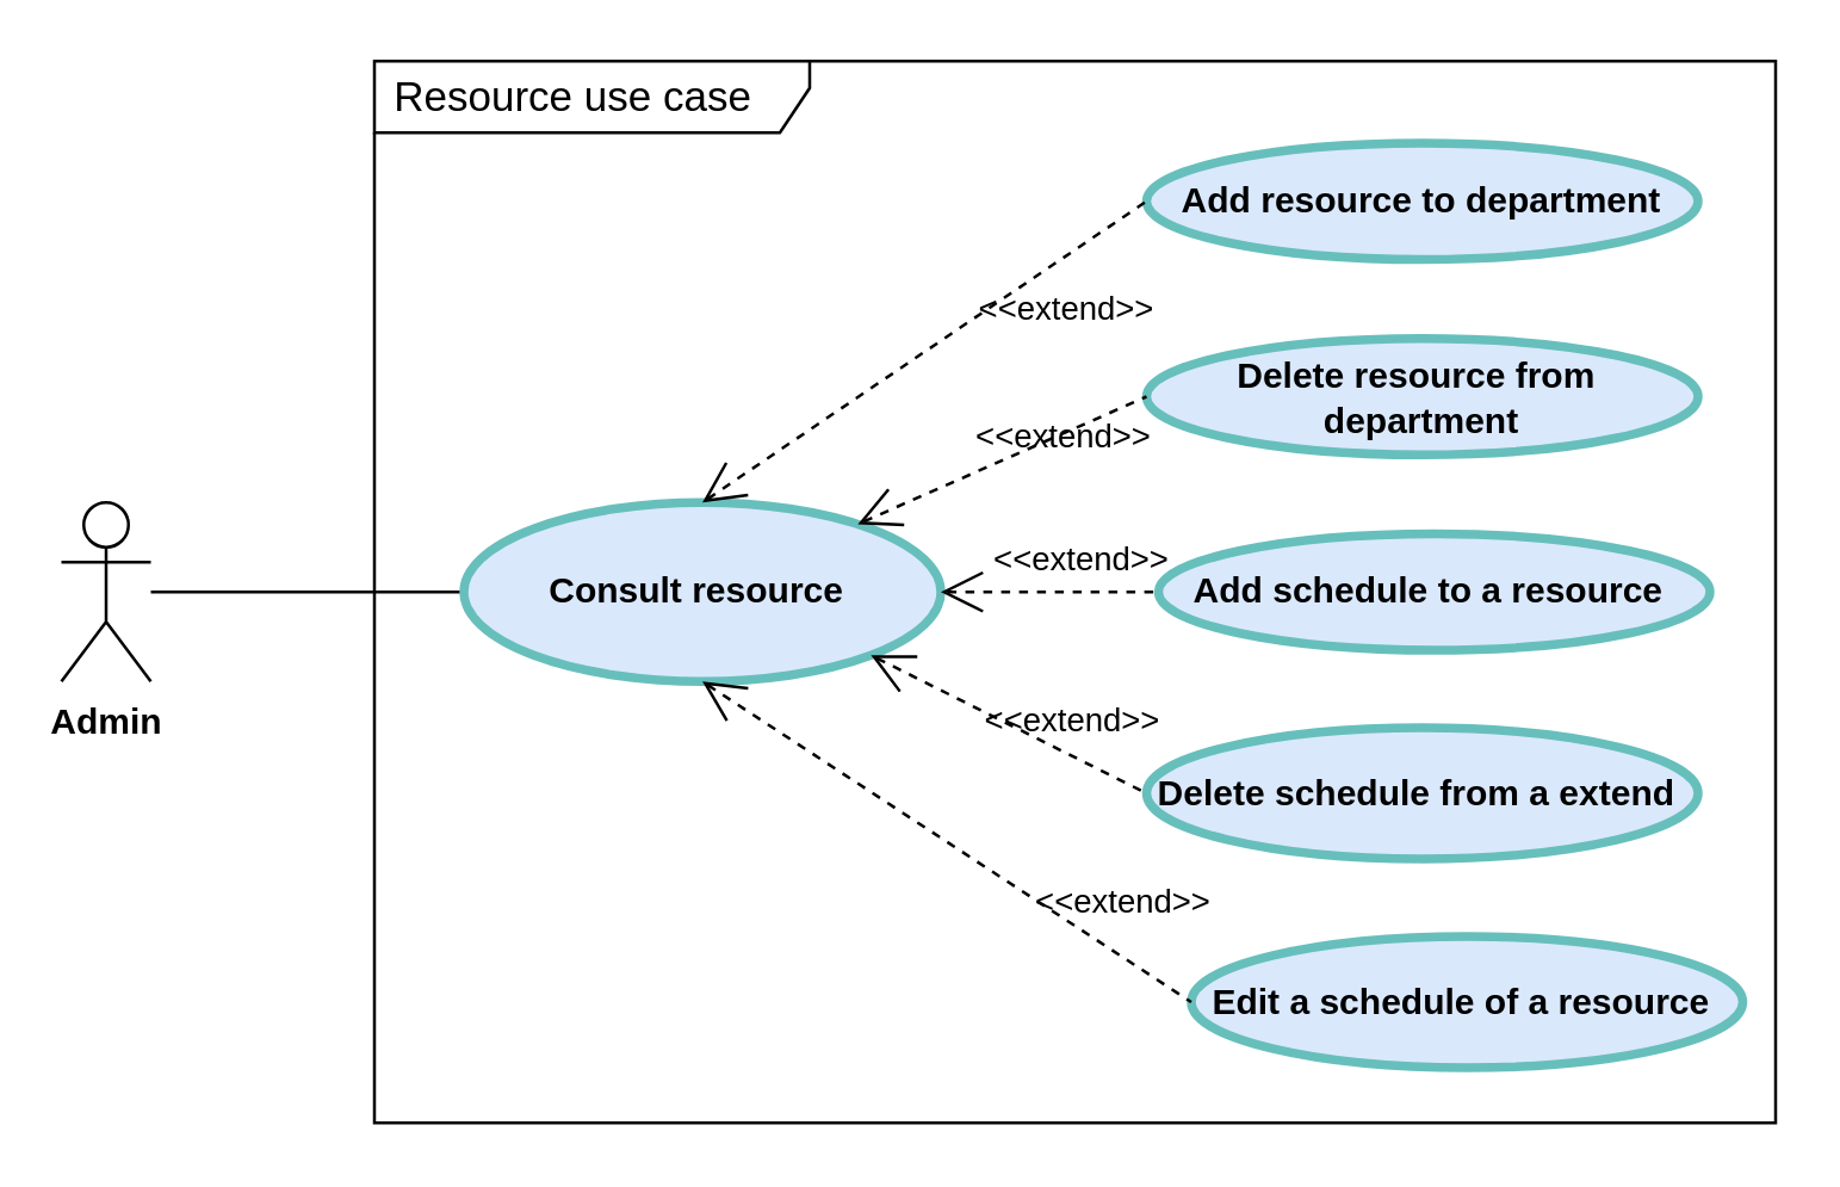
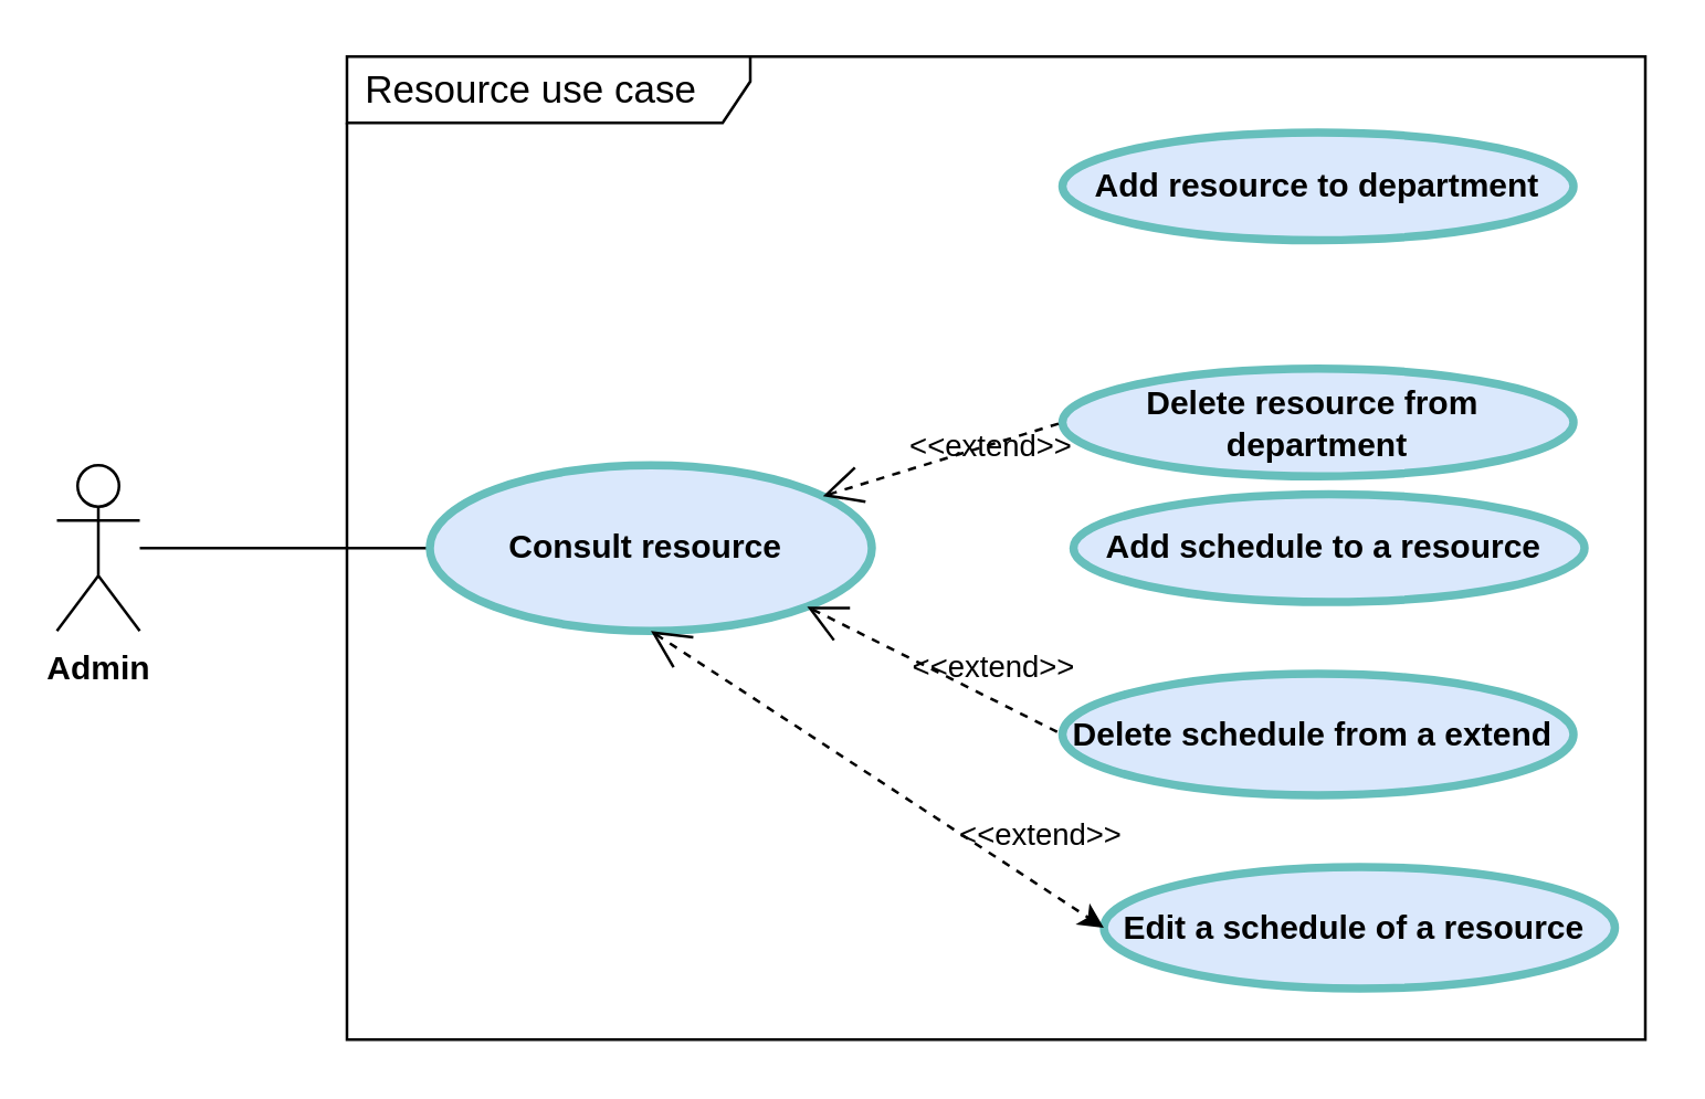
- <mxCell id="11" value="&amp;lt;&amp;lt;extend&amp;gt;&amp;gt;" style="edgeStyle=none;html=1;startArrow=open;endArrow=none;startSize=12;verticalAlign=bottom;dashed=1;labelBackgroundColor=none;rounded=0;entryX=0;entryY=0.5;entryDx=0;entryDy=0;exitX=0.5;exitY=0;exitDx=0;exitDy=0;" edge="1" parent="1" source="5" target="6"><mxGeometry x="0.474" y="-22" width="160" relative="1" as="geometry"><mxPoint x="264" y="153.5" as="sourcePoint" /><mxPoint x="424" y="153.5" as="targetPoint" /><mxPoint as="offset" /></mxGeometry></mxCell>
- <mxCell id="7" value="Delete resource from&amp;nbsp; department" style="shape=ellipse;html=1;strokeWidth=3;fontStyle=1;whiteSpace=wrap;align=center;perimeter=ellipsePerimeter;fillColor=#dae8fc;strokeColor=#67BFBC;" vertex="1" parent="1"><mxGeometry x="384" y="113" width="185" height="39" as="geometry" /></mxCell>
+ <mxCell id="7" value="Delete resource from&amp;nbsp; department" style="shape=ellipse;html=1;strokeWidth=3;fontStyle=1;whiteSpace=wrap;align=center;perimeter=ellipsePerimeter;fillColor=#dae8fc;strokeColor=#67BFBC;" vertex="1" parent="1"><mxGeometry x="384" y="133" width="185" height="39" as="geometry" /></mxCell>
- <mxCell id="13" value="&amp;lt;&amp;lt;extend&amp;gt;&amp;gt;" style="edgeStyle=none;html=1;startArrow=open;endArrow=none;startSize=12;verticalAlign=bottom;dashed=1;labelBackgroundColor=none;rounded=0;" edge="1" parent="1" source="5" target="8"><mxGeometry x="0.288" y="3" width="160" relative="1" as="geometry"><mxPoint x="264" y="153.5" as="sourcePoint" /><mxPoint x="424" y="153.5" as="targetPoint" /><mxPoint y="1" as="offset" /></mxGeometry></mxCell>
- <mxCell id="15" value="&amp;lt;&amp;lt;extend&amp;gt;&amp;gt;" style="edgeStyle=none;html=1;startArrow=open;endArrow=none;startSize=12;verticalAlign=bottom;dashed=1;labelBackgroundColor=none;rounded=0;entryX=0;entryY=0.5;entryDx=0;entryDy=0;exitX=0.5;exitY=1;exitDx=0;exitDy=0;" edge="1" parent="1" source="5" target="10"><mxGeometry x="0.659" y="8" width="160" relative="1" as="geometry"><mxPoint x="264" y="153.5" as="sourcePoint" /><mxPoint x="424" y="153.5" as="targetPoint" /><mxPoint as="offset" /></mxGeometry></mxCell>
+ <mxCell id="15" value="&amp;lt;&amp;lt;extend&amp;gt;&amp;gt;" style="edgeStyle=none;html=1;startArrow=open;endArrow=classic;startSize=12;verticalAlign=bottom;dashed=1;labelBackgroundColor=none;rounded=0;entryX=0;entryY=0.5;entryDx=0;entryDy=0;exitX=0.5;exitY=1;exitDx=0;exitDy=0;" edge="1" parent="1" source="5" target="10"><mxGeometry x="0.659" y="8" width="160" relative="1" as="geometry"><mxPoint x="264" y="153.5" as="sourcePoint" /><mxPoint x="424" y="153.5" as="targetPoint" /><mxPoint as="offset" /></mxGeometry></mxCell>
